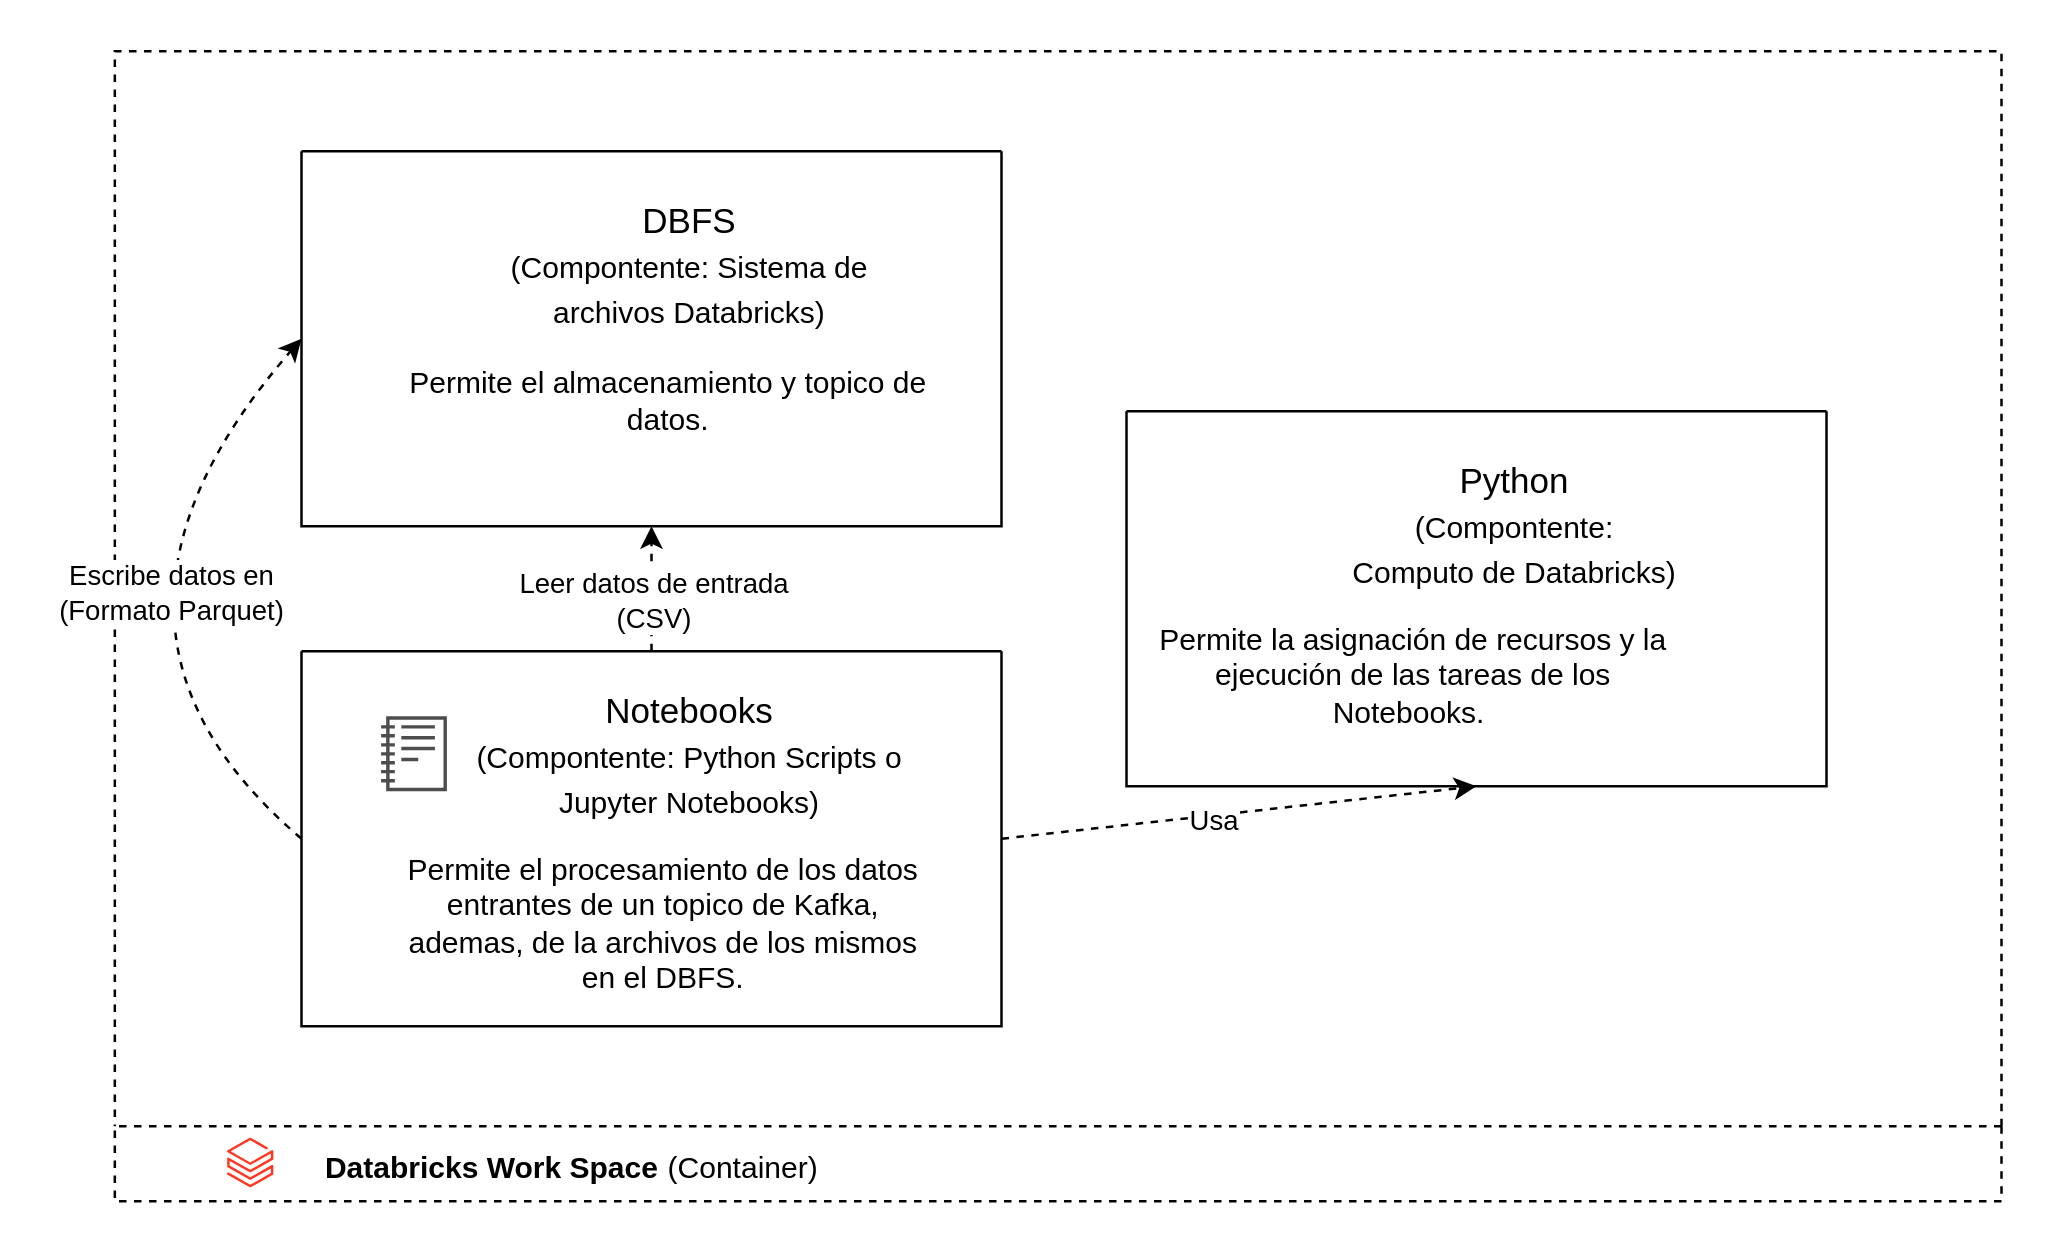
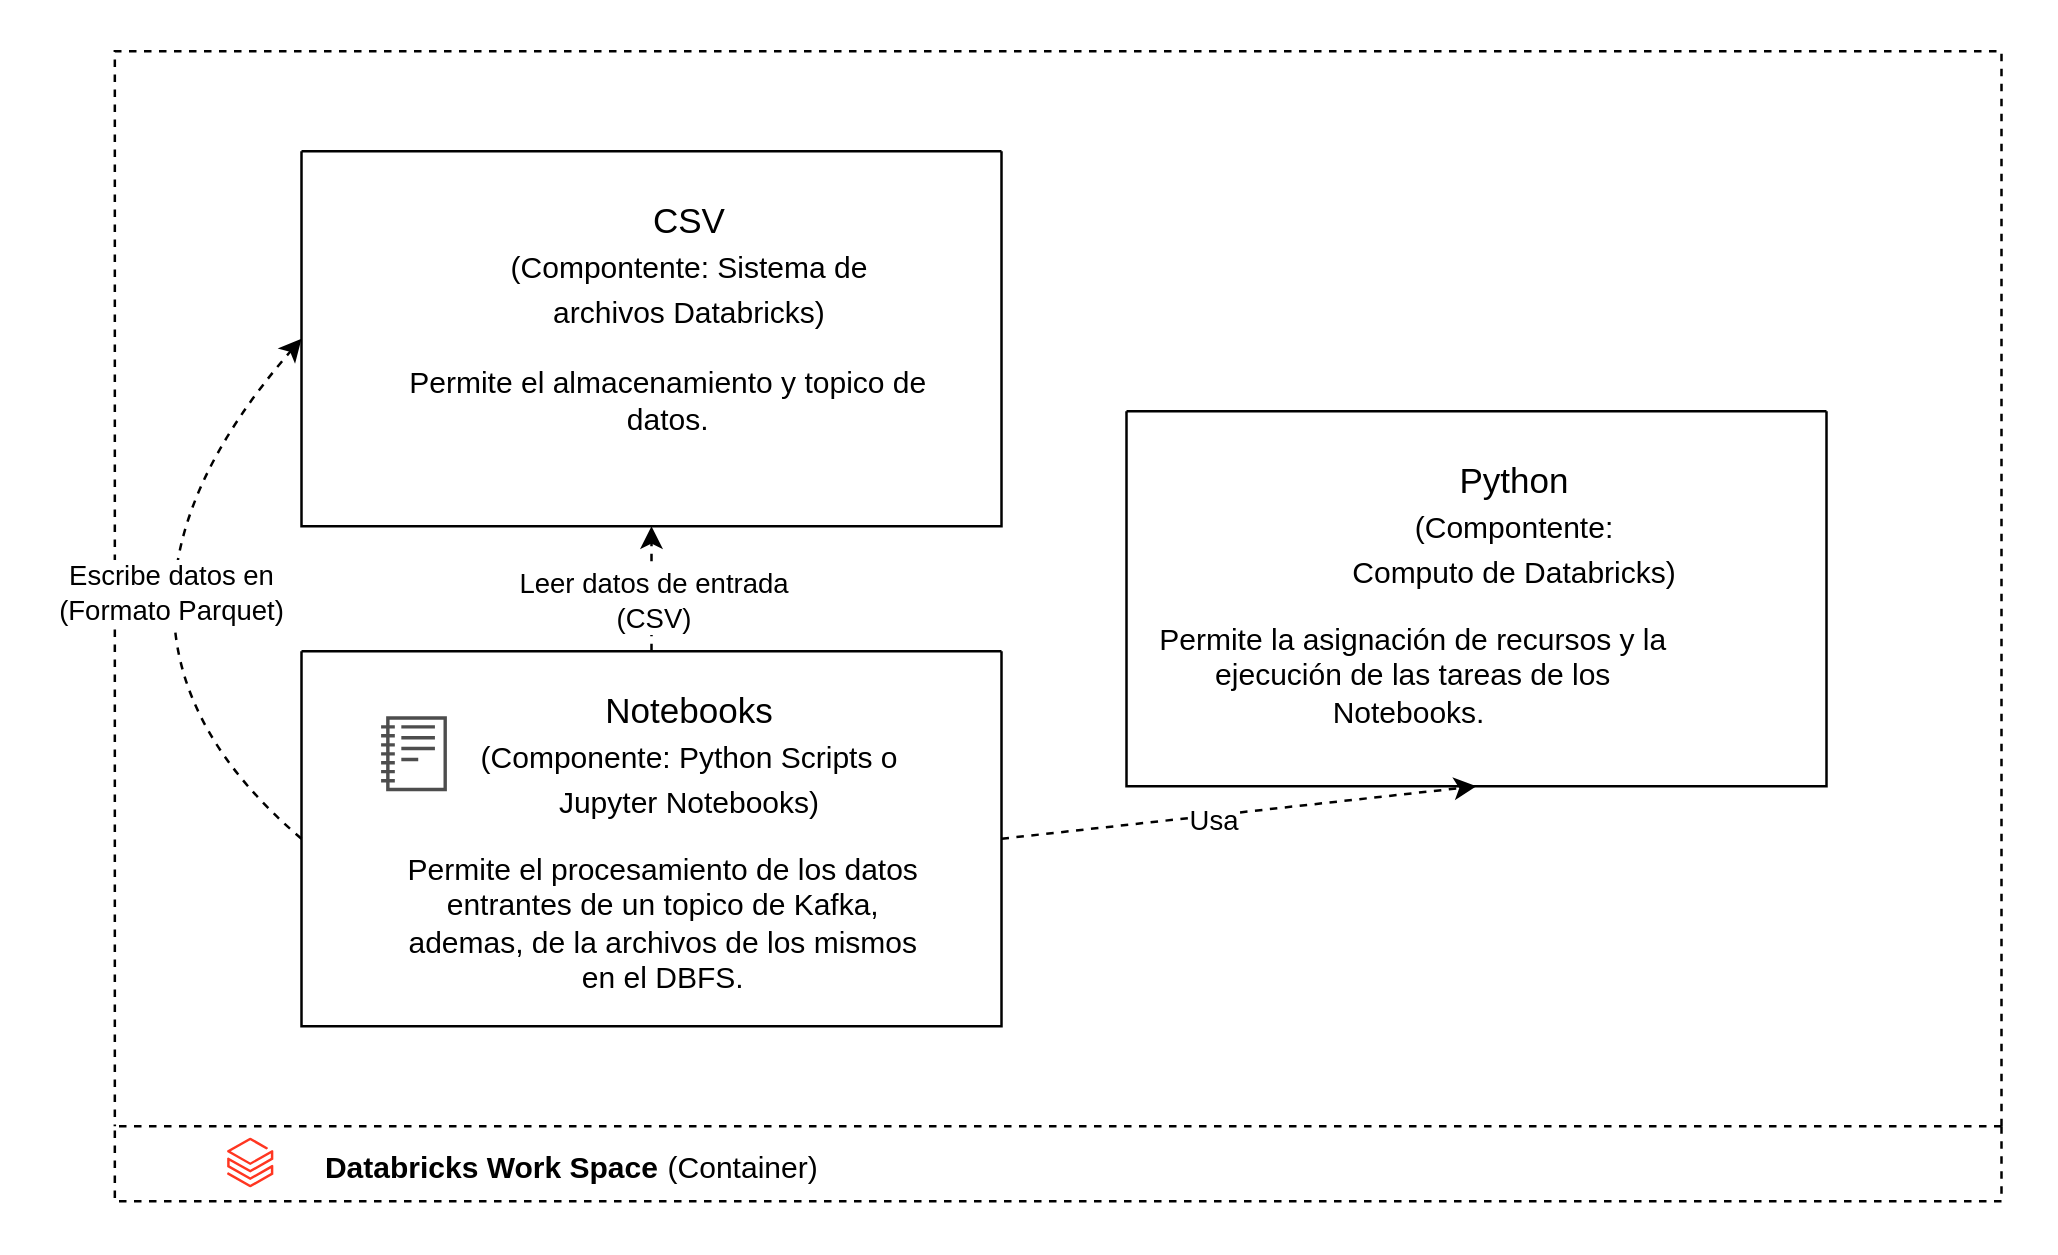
- <mxCell id="10" value="&lt;font style=&quot;font-size: 14px;&quot;&gt;DBFS&lt;br&gt;&lt;/font&gt;&lt;font style=&quot;font-size: 12px;&quot;&gt;(Compontente: Sistema de &lt;br&gt;archivos Databricks)&lt;/font&gt;" style="text;html=1;align=center;verticalAlign=middle;resizable=0;points=[];autosize=1;strokeColor=none;fillColor=none;fontSize=15;" vertex="1" parent="8"><mxGeometry x="40" y="-10" width="170" height="70" as="geometry" /></mxCell>
+ <mxCell id="10" value="&lt;font style=&quot;font-size: 14px;&quot;&gt;CSV&lt;br&gt;&lt;/font&gt;&lt;font style=&quot;font-size: 12px;&quot;&gt;(Compontente: Sistema de &lt;br&gt;archivos Databricks)&lt;/font&gt;" style="text;html=1;align=center;verticalAlign=middle;resizable=0;points=[];autosize=1;strokeColor=none;fillColor=none;fontSize=15;" vertex="1" parent="8"><mxGeometry x="40" y="-10" width="170" height="70" as="geometry" /></mxCell>
- <mxCell id="18" value="&lt;font style=&quot;font-size: 14px;&quot;&gt;Notebooks&lt;br&gt;&lt;/font&gt;&lt;span style=&quot;font-size: 12px;&quot;&gt;(Compontente: Python Scripts o &lt;br&gt;Jupyter Notebooks)&lt;/span&gt;" style="text;html=1;align=center;verticalAlign=middle;resizable=0;points=[];autosize=1;strokeColor=none;fillColor=none;fontSize=15;" vertex="1" parent="16"><mxGeometry x="30" y="-10" width="190" height="70" as="geometry" /></mxCell>
+ <mxCell id="18" value="&lt;font style=&quot;font-size: 14px;&quot;&gt;Notebooks&lt;br&gt;&lt;/font&gt;&lt;span style=&quot;font-size: 12px;&quot;&gt;(Componente: Python Scripts o &lt;br&gt;Jupyter Notebooks)&lt;/span&gt;" style="text;html=1;align=center;verticalAlign=middle;resizable=0;points=[];autosize=1;strokeColor=none;fillColor=none;fontSize=15;" vertex="1" parent="16"><mxGeometry x="30" y="-10" width="190" height="70" as="geometry" /></mxCell>
